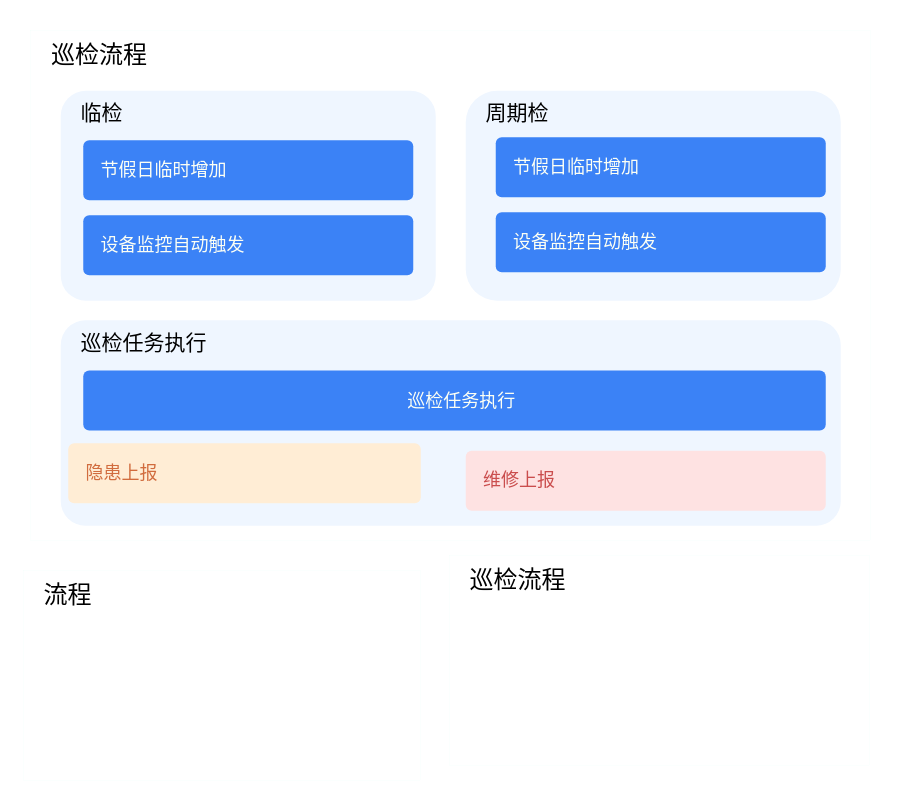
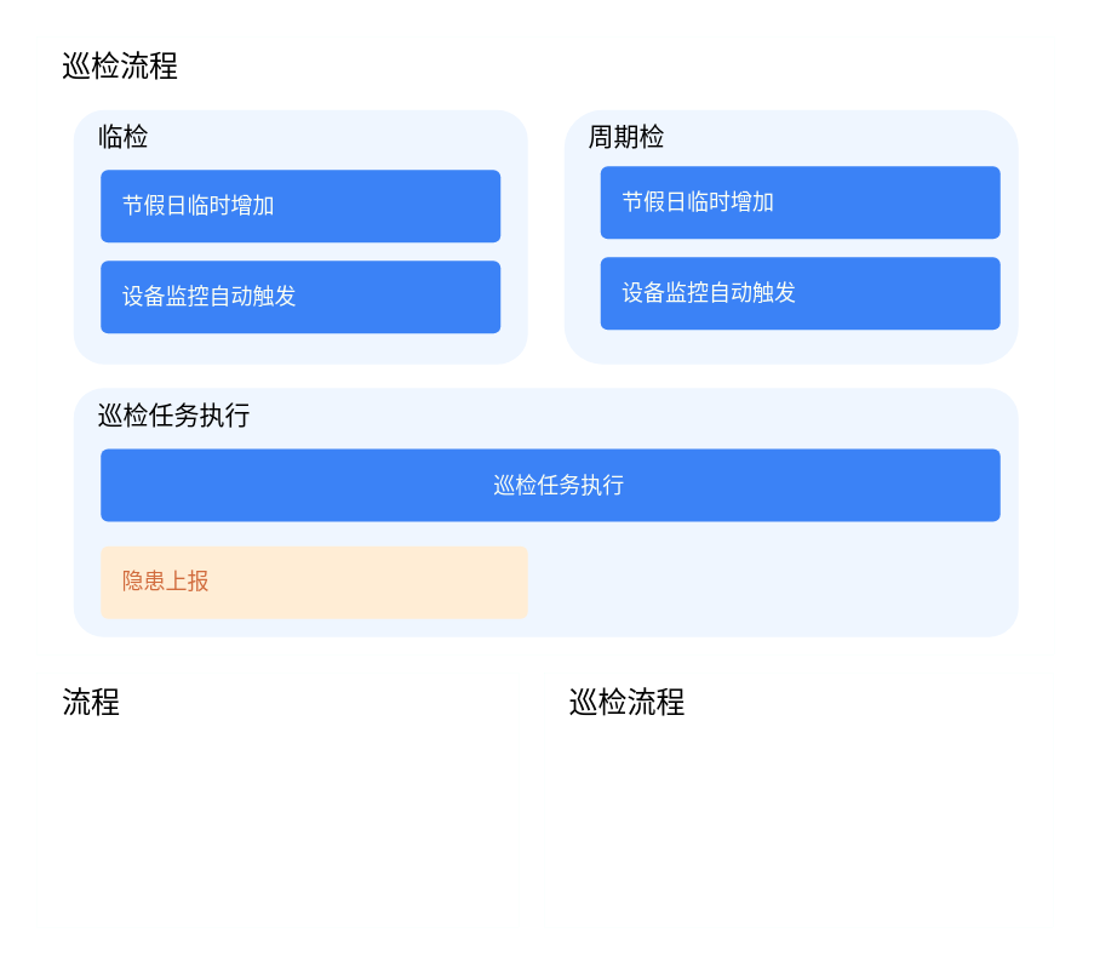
- <mxCell id="12" value="&amp;nbsp; &amp;nbsp;隐患上报" style="rounded=1;arcSize=10;whiteSpace=wrap;html=1;align=left;fillColor=#FFEDD5;strokeColor=none;fontSize=12;fontColor=#D16C3E;" vertex="1" parent="1"><mxGeometry x="45" y="295" width="235" height="40" as="geometry" /></mxCell>
+ <mxCell id="12" value="&amp;nbsp; &amp;nbsp;隐患上报" style="rounded=1;arcSize=10;whiteSpace=wrap;html=1;align=left;fillColor=#FFEDD5;strokeColor=none;fontSize=12;fontColor=#D16C3E;" vertex="1" parent="1"><mxGeometry x="55" y="300" width="235" height="40" as="geometry" /></mxCell>
- <mxCell id="13" value="&amp;nbsp; &amp;nbsp;维修上报" style="rounded=1;arcSize=10;whiteSpace=wrap;html=1;align=left;fillColor=#FEE2E2;strokeColor=none;fontSize=12;fontColor=#CA4D4D;" vertex="1" parent="1"><mxGeometry x="310" y="300" width="240" height="40" as="geometry" /></mxCell>
- <mxCell id="9" value="&amp;nbsp; &amp;nbsp;流程" style="rounded=0;whiteSpace=wrap;html=1;strokeWidth=0;strokeColor=#E2FFF4;align=left;verticalAlign=top;fontSize=16;fontFamily=Verdana;" vertex="1" parent="1"><mxGeometry x="15" y="380" width="265" height="140" as="geometry" /></mxCell>
+ <mxCell id="9" value="&amp;nbsp; &amp;nbsp;流程" style="rounded=0;whiteSpace=wrap;html=1;strokeWidth=0;strokeColor=#E2FFF4;align=left;verticalAlign=top;fontSize=16;fontFamily=Verdana;" vertex="1" parent="1"><mxGeometry x="20" y="370" width="265" height="140" as="geometry" /></mxCell>
